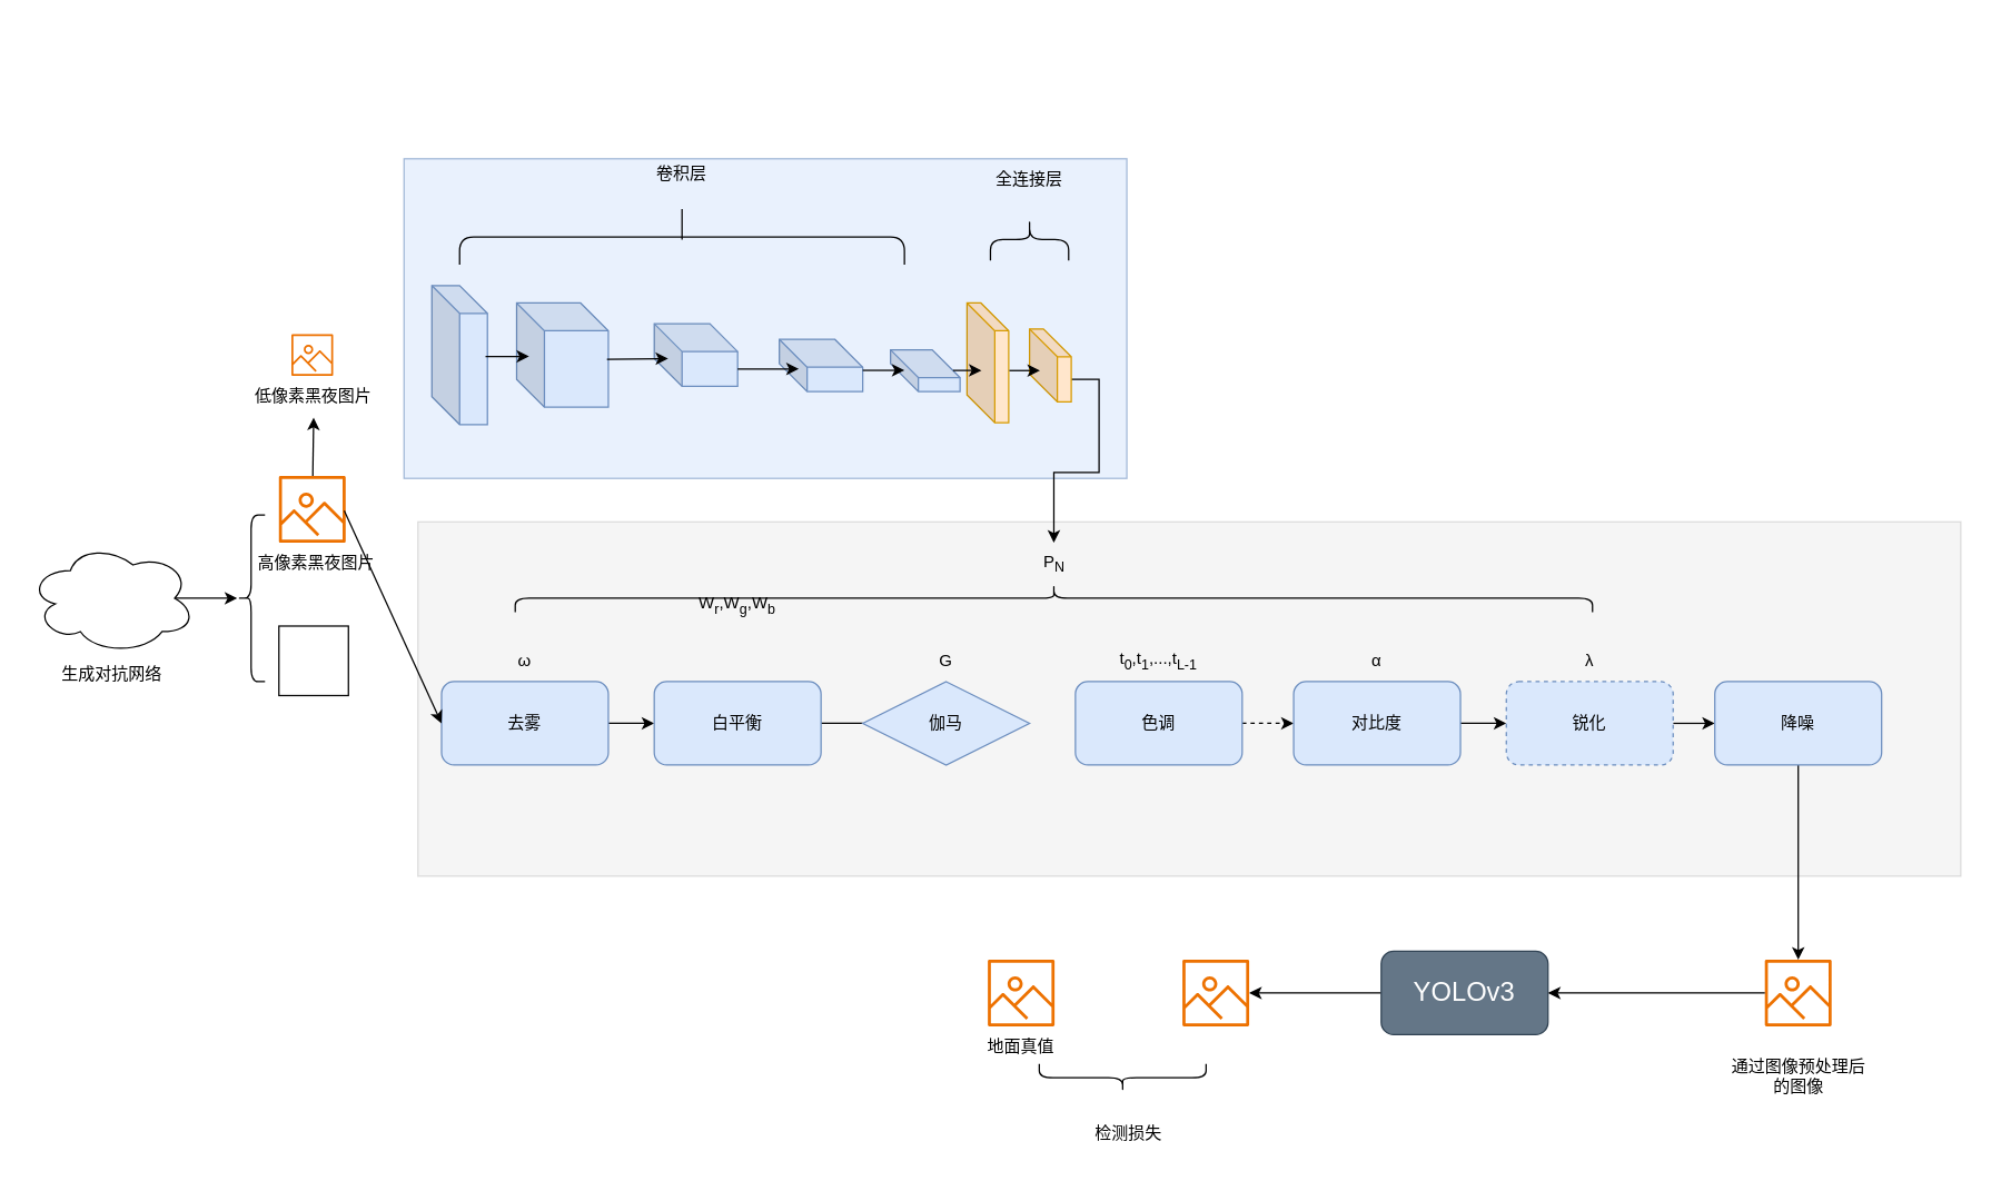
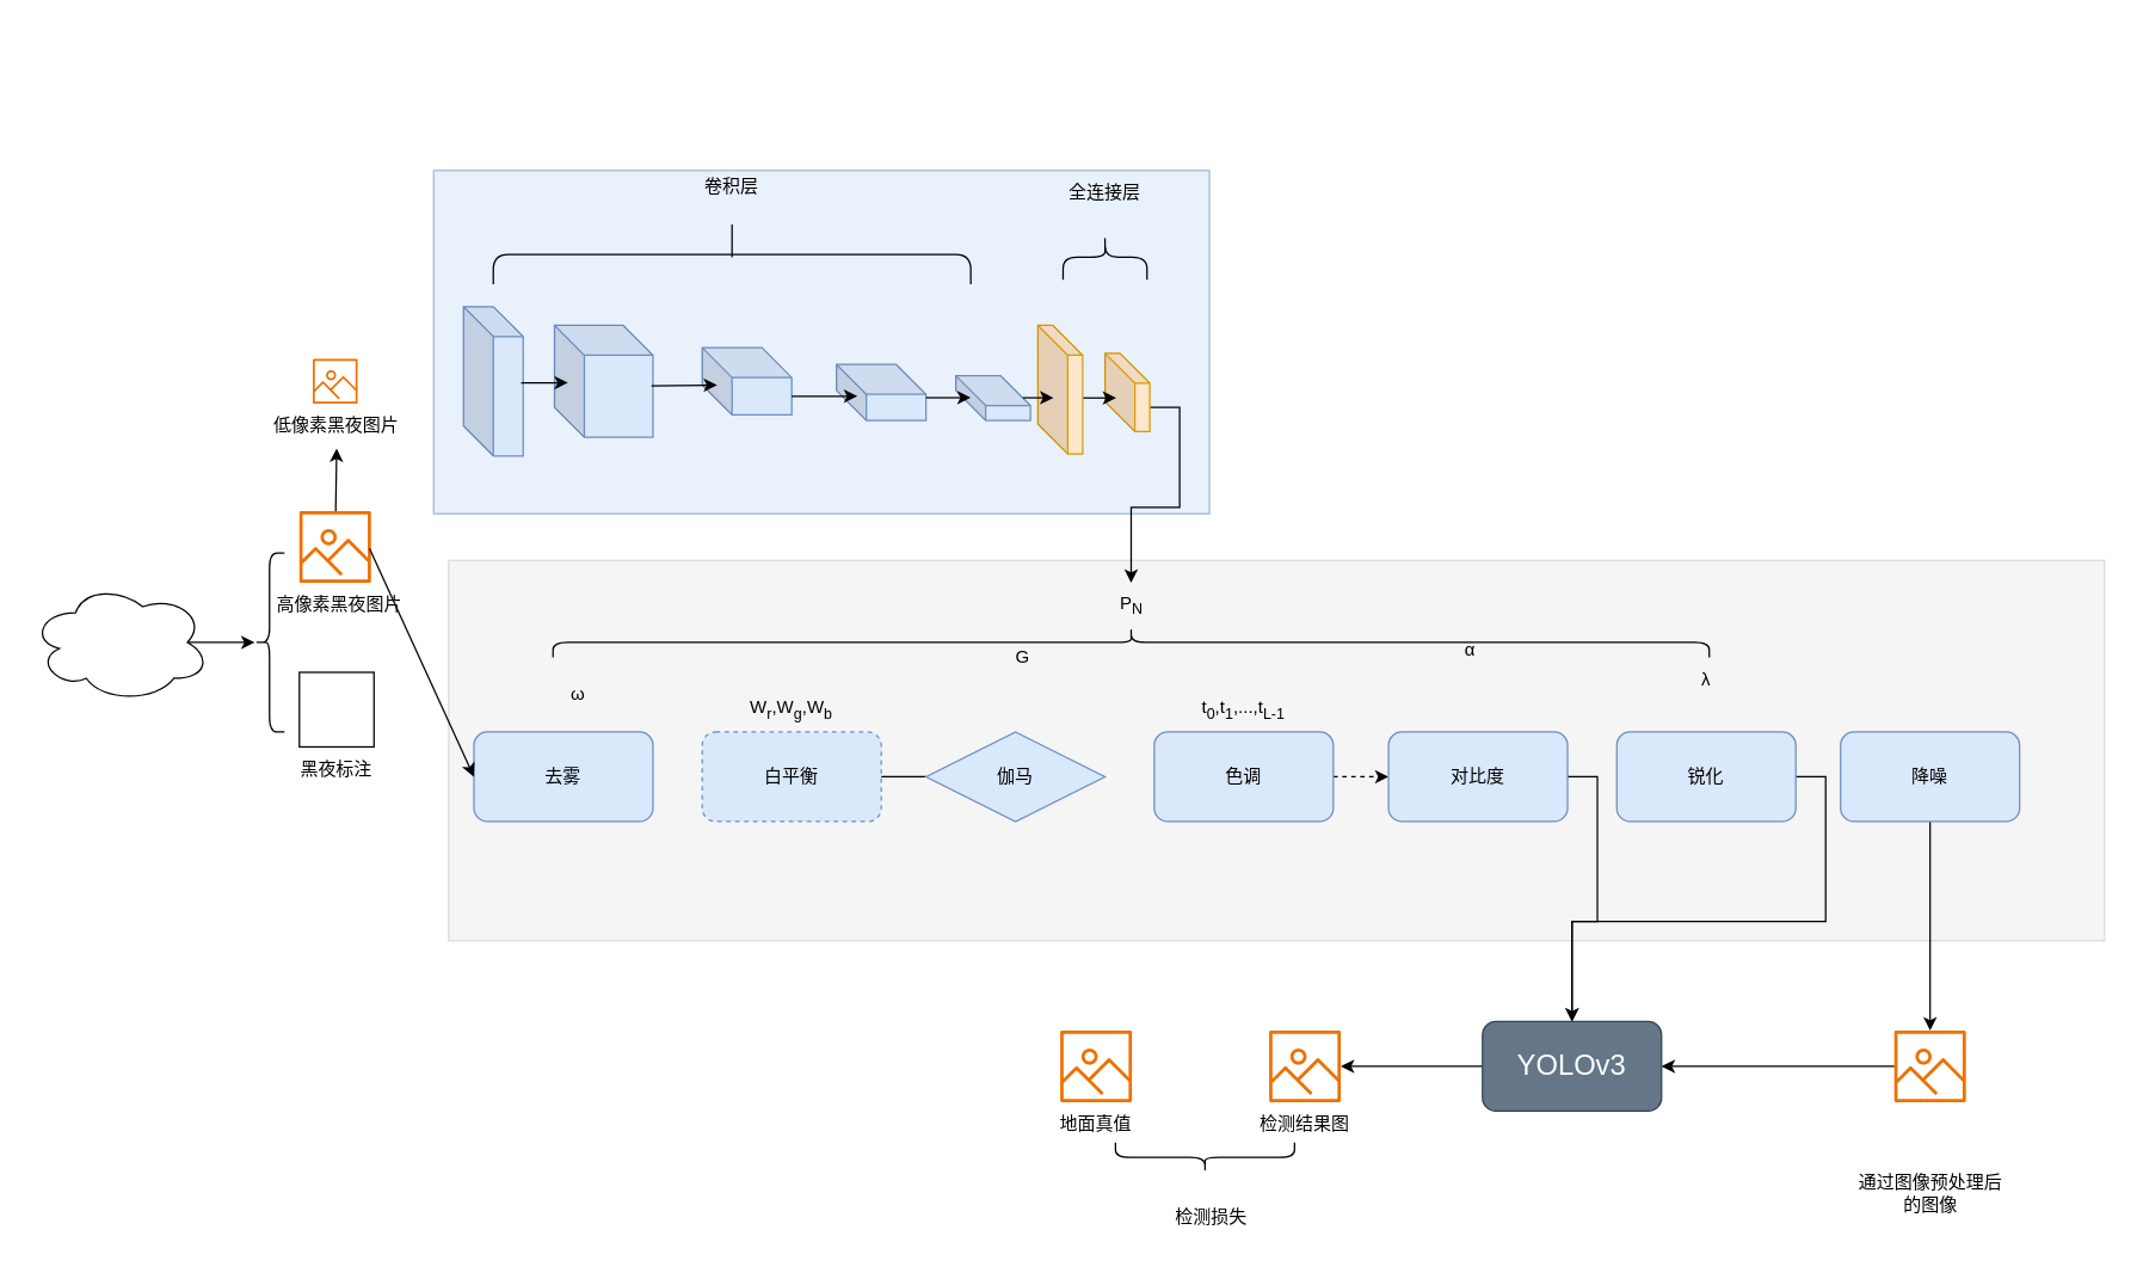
- <mxCell id="42" value="W&lt;sub&gt;r&lt;/sub&gt;,W&lt;sub&gt;g&lt;/sub&gt;,W&lt;sub&gt;b&lt;/sub&gt;" style="text;html=1;align=center;verticalAlign=middle;whiteSpace=wrap;rounded=0;" vertex="1" parent="1"><mxGeometry x="500" y="420" width="60" height="30" as="geometry" /></mxCell>
+ <mxCell id="42" value="W&lt;sub&gt;r&lt;/sub&gt;,W&lt;sub&gt;g&lt;/sub&gt;,W&lt;sub&gt;b&lt;/sub&gt;" style="text;html=1;align=center;verticalAlign=middle;whiteSpace=wrap;rounded=0;" vertex="1" parent="1"><mxGeometry x="500" y="460" width="60" height="30" as="geometry" /></mxCell>
- <mxCell id="41" value="ω" style="text;html=1;align=center;verticalAlign=middle;whiteSpace=wrap;rounded=0;" vertex="1" parent="1"><mxGeometry x="347" y="460" width="60" height="30" as="geometry" /></mxCell>
+ <mxCell id="41" value="ω" style="text;html=1;align=center;verticalAlign=middle;whiteSpace=wrap;rounded=0;" vertex="1" parent="1"><mxGeometry x="357" y="450" width="60" height="30" as="geometry" /></mxCell>
- <mxCell id="43" value="G" style="text;html=1;align=center;verticalAlign=middle;whiteSpace=wrap;rounded=0;" vertex="1" parent="1"><mxGeometry x="650" y="460" width="60" height="30" as="geometry" /></mxCell>
+ <mxCell id="43" value="G" style="text;html=1;align=center;verticalAlign=middle;whiteSpace=wrap;rounded=0;" vertex="1" parent="1"><mxGeometry x="655" y="425" width="60" height="30" as="geometry" /></mxCell>
- <mxCell id="45" value="α" style="text;html=1;align=center;verticalAlign=middle;whiteSpace=wrap;rounded=0;" vertex="1" parent="1"><mxGeometry x="960" y="460" width="60" height="30" as="geometry" /></mxCell>
+ <mxCell id="45" value="α" style="text;html=1;align=center;verticalAlign=middle;whiteSpace=wrap;rounded=0;" vertex="1" parent="1"><mxGeometry x="955" y="420" width="60" height="30" as="geometry" /></mxCell>
- <mxCell id="46" value="λ" style="text;html=1;align=center;verticalAlign=middle;whiteSpace=wrap;rounded=0;" vertex="1" parent="1"><mxGeometry x="1113" y="460" width="60" height="30" as="geometry" /></mxCell>
+ <mxCell id="46" value="λ" style="text;html=1;align=center;verticalAlign=middle;whiteSpace=wrap;rounded=0;" vertex="1" parent="1"><mxGeometry x="1113" y="440" width="60" height="30" as="geometry" /></mxCell>
- <mxCell id="11" value="生成对抗网络" style="text;html=1;align=center;verticalAlign=middle;whiteSpace=wrap;rounded=0;" vertex="1" parent="1"><mxGeometry x="35" y="470" width="90" height="30" as="geometry" /></mxCell>
+ <mxCell id="10" value="黑夜标注" style="text;html=1;strokeColor=none;fillColor=none;align=center;verticalAlign=middle;whiteSpace=wrap;rounded=0;" vertex="1" parent="1"><mxGeometry x="185" y="500" width="80" height="30" as="geometry" /></mxCell>
- <mxCell id="28" style="edgeStyle=orthogonalEdgeStyle;rounded=0;orthogonalLoop=1;jettySize=auto;html=1;exitX=1;exitY=0.5;exitDx=0;exitDy=0;entryX=0;entryY=0.5;entryDx=0;entryDy=0;" edge="1" parent="1" source="29" target="31"><mxGeometry relative="1" as="geometry" /></mxCell>
- <mxCell id="31" value="白平衡" style="rounded=1;whiteSpace=wrap;html=1;fillColor=#dae8fc;strokeColor=#6c8ebf;" vertex="1" parent="1"><mxGeometry x="470" y="490" width="120" height="60" as="geometry" /></mxCell>
+ <mxCell id="31" value="白平衡" style="rounded=1;whiteSpace=wrap;html=1;fillColor=#dae8fc;strokeColor=#6c8ebf;dashed=1;" vertex="1" parent="1"><mxGeometry x="470" y="490" width="120" height="60" as="geometry" /></mxCell>
- <mxCell id="35" style="edgeStyle=orthogonalEdgeStyle;rounded=0;orthogonalLoop=1;jettySize=auto;html=1;exitX=1;exitY=0.5;exitDx=0;exitDy=0;entryX=0;entryY=0.5;entryDx=0;entryDy=0;" edge="1" parent="1" source="36" target="38"><mxGeometry relative="1" as="geometry" /></mxCell>
+ <mxCell id="35" style="edgeStyle=orthogonalEdgeStyle;rounded=0;orthogonalLoop=1;jettySize=auto;html=1;exitX=1;exitY=0.5;exitDx=0;exitDy=0;" edge="1" parent="1" source="36" target="59"><mxGeometry relative="1" as="geometry" /></mxCell>
- <mxCell id="38" value="锐化" style="rounded=1;whiteSpace=wrap;html=1;fillColor=#dae8fc;strokeColor=#6c8ebf;dashed=1;" vertex="1" parent="1"><mxGeometry x="1083" y="490" width="120" height="60" as="geometry" /></mxCell>
+ <mxCell id="38" value="锐化" style="rounded=1;whiteSpace=wrap;html=1;fillColor=#dae8fc;strokeColor=#6c8ebf;" vertex="1" parent="1"><mxGeometry x="1083" y="490" width="120" height="60" as="geometry" /></mxCell>
- <mxCell id="37" style="edgeStyle=orthogonalEdgeStyle;rounded=0;orthogonalLoop=1;jettySize=auto;html=1;exitX=1;exitY=0.5;exitDx=0;exitDy=0;entryX=0;entryY=0.5;entryDx=0;entryDy=0;" edge="1" parent="1" source="38" target="40"><mxGeometry relative="1" as="geometry" /></mxCell>
+ <mxCell id="37" style="edgeStyle=orthogonalEdgeStyle;rounded=0;orthogonalLoop=1;jettySize=auto;html=1;exitX=1;exitY=0.5;exitDx=0;exitDy=0;" edge="1" parent="1" source="38" target="59"><mxGeometry relative="1" as="geometry" /></mxCell>
+ <mxCell id="62" value="检测结果图" style="text;html=1;align=center;verticalAlign=middle;whiteSpace=wrap;rounded=0;" vertex="1" parent="1"><mxGeometry x="836" y="738" width="76" height="30" as="geometry" /></mxCell>
- <mxCell id="57" value="通过图像预处理后的图像" style="text;html=1;align=center;verticalAlign=middle;whiteSpace=wrap;rounded=0;" vertex="1" parent="1"><mxGeometry x="1239.5" y="738" width="107" height="72" as="geometry" /></mxCell>
+ <mxCell id="57" value="通过图像预处理后的图像" style="text;html=1;align=center;verticalAlign=middle;whiteSpace=wrap;rounded=0;" vertex="1" parent="1"><mxGeometry x="1239.5" y="763" width="107" height="72" as="geometry" /></mxCell>
